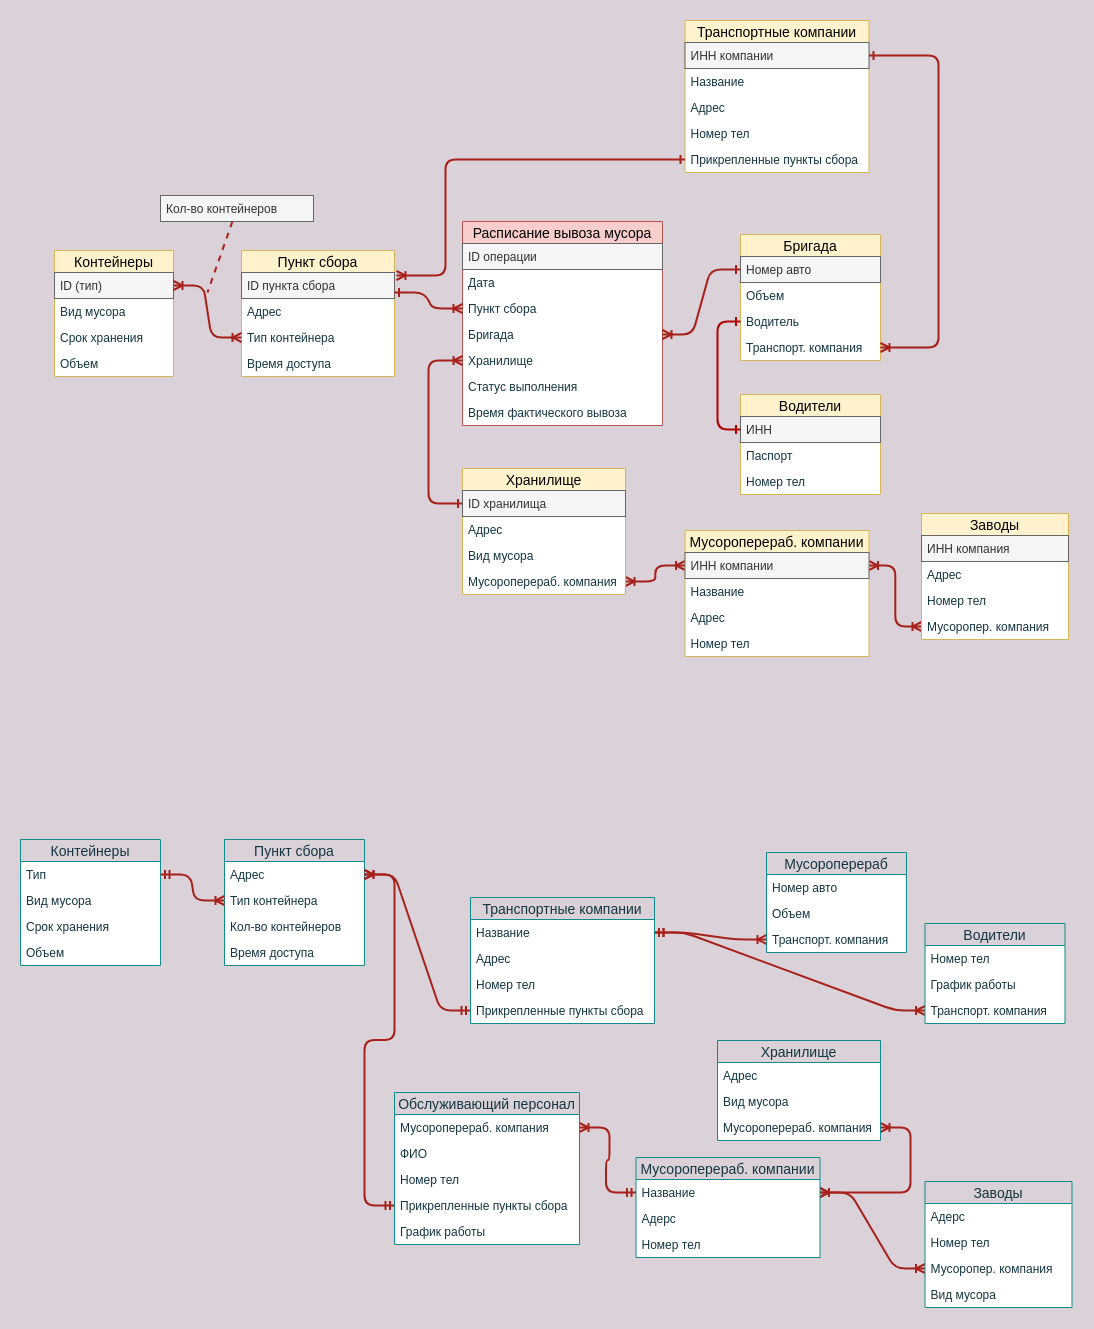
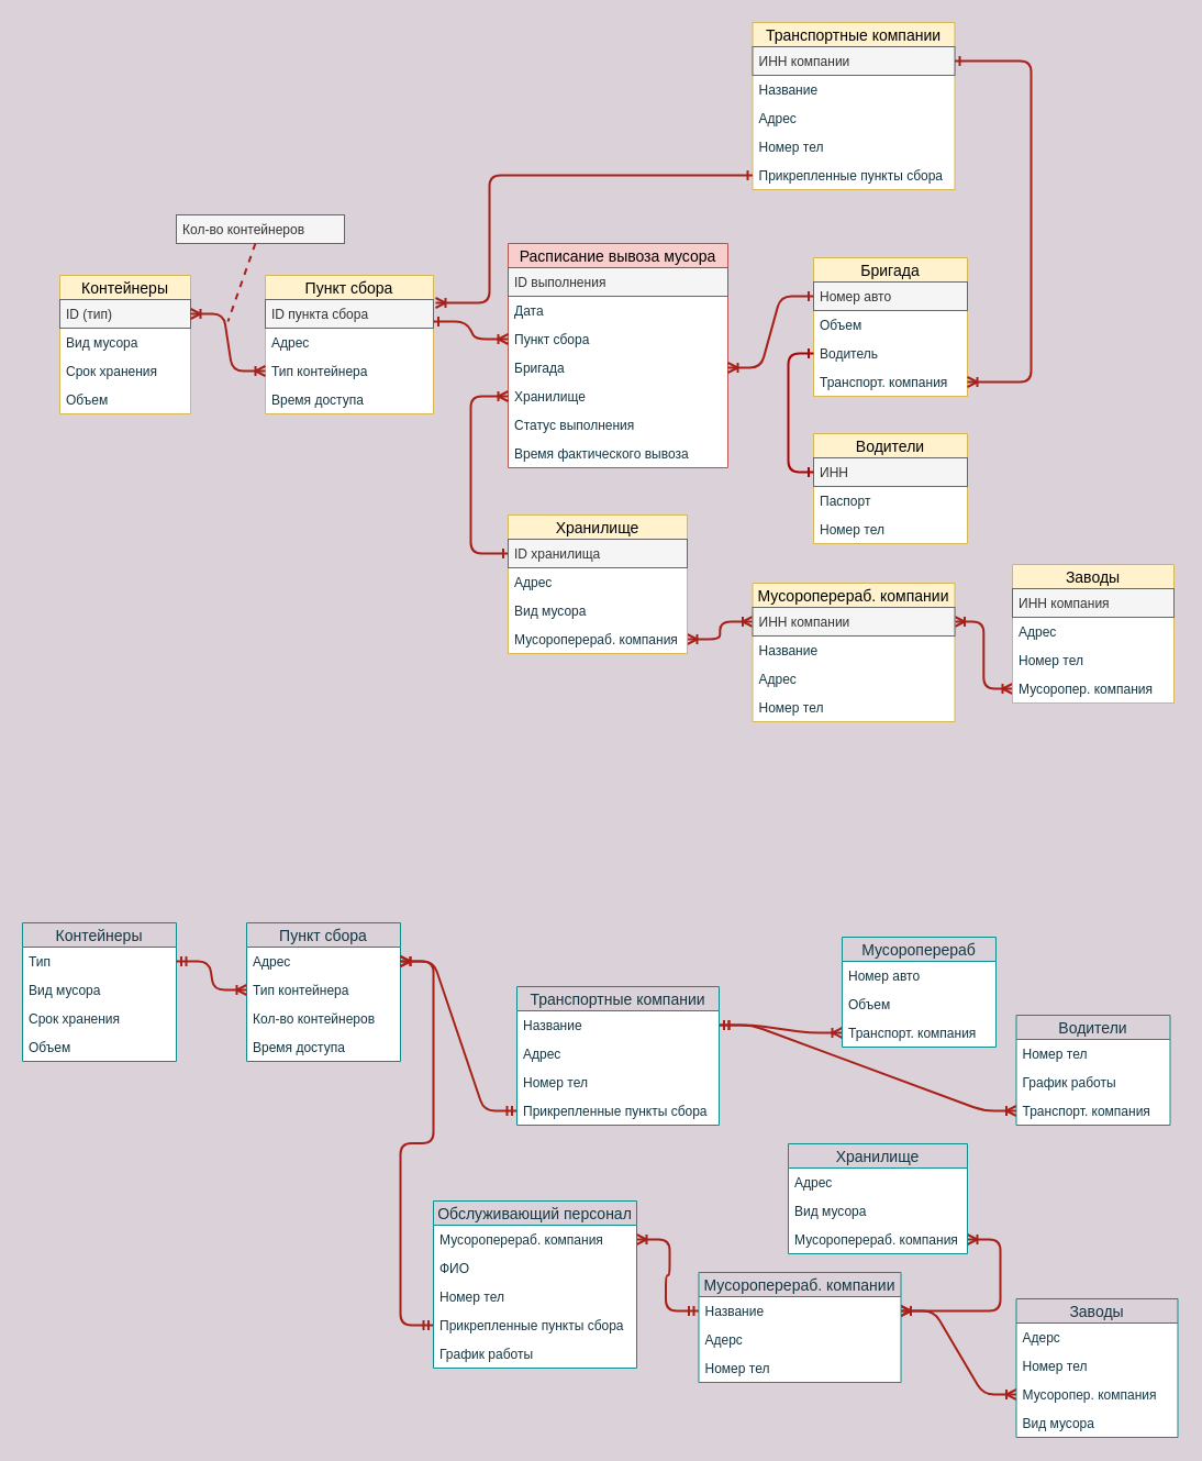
- <mxCell id="19" value="ID операции" style="text;strokeColor=#666666;fillColor=#f5f5f5;spacingLeft=4;spacingRight=4;overflow=hidden;rotatable=0;points=[[0,0.5],[1,0.5]];portConstraint=eastwest;fontSize=12;fontColor=#333333;" parent="18" vertex="1"><mxGeometry y="22" width="200" height="26" as="geometry" /></mxCell>
+ <mxCell id="19" value="ID выполнения" style="text;strokeColor=#666666;fillColor=#f5f5f5;spacingLeft=4;spacingRight=4;overflow=hidden;rotatable=0;points=[[0,0.5],[1,0.5]];portConstraint=eastwest;fontSize=12;fontColor=#333333;" parent="18" vertex="1"><mxGeometry y="22" width="200" height="26" as="geometry" /></mxCell>
